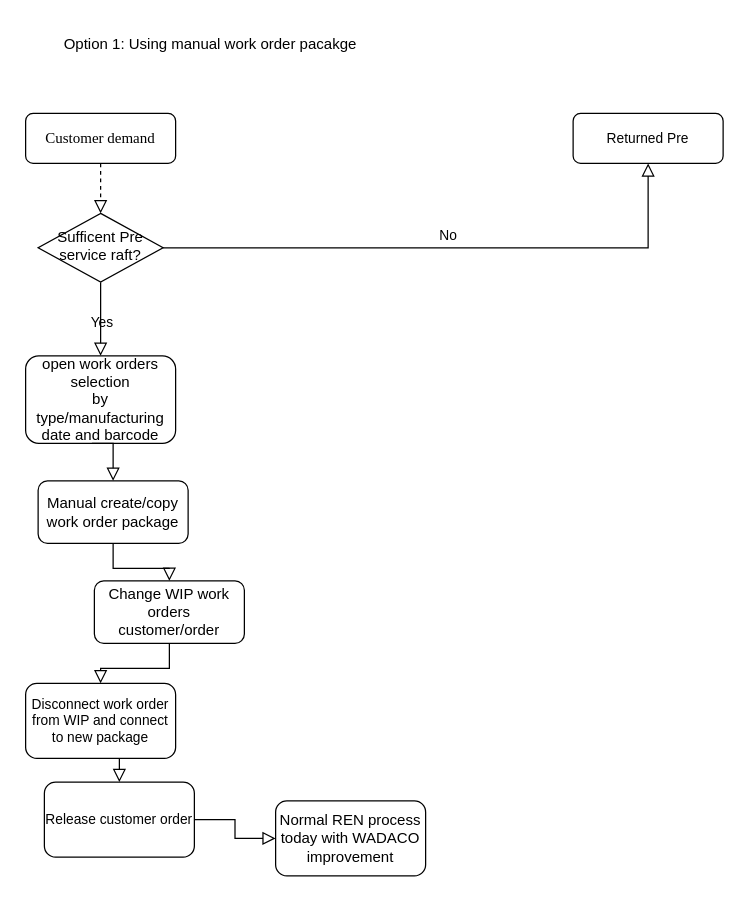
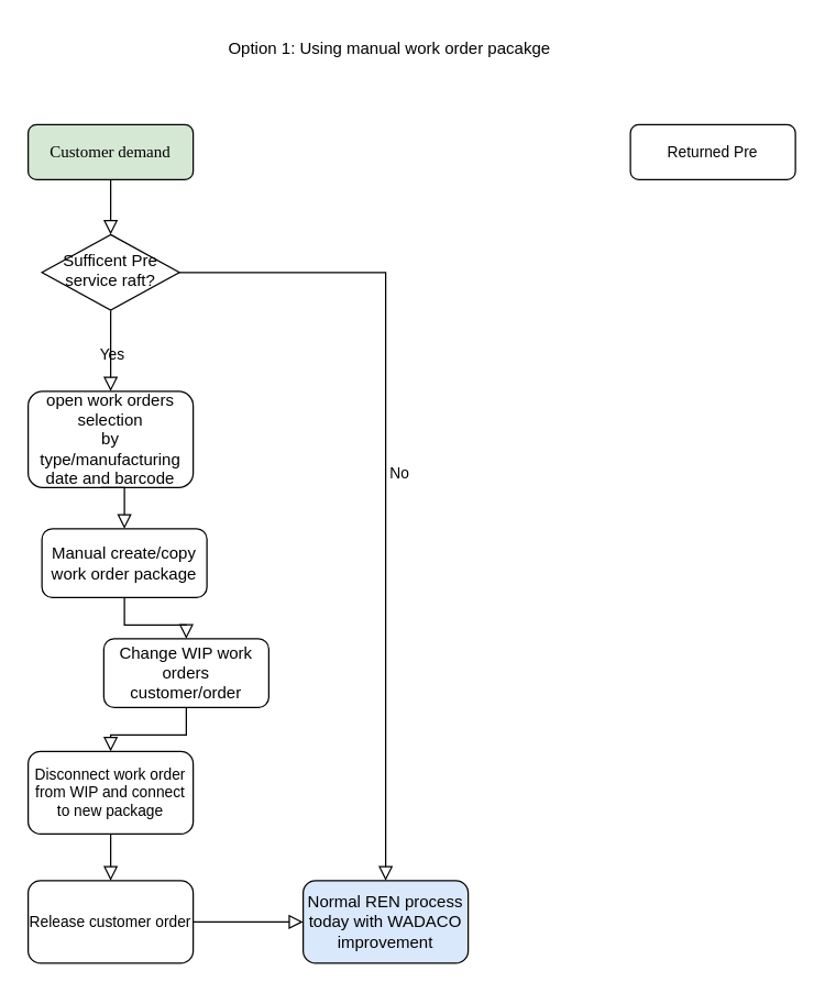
- <mxCell id="8" value="Option 1: Using manual work order pacakge" style="text;strokeColor=none;align=center;fillColor=none;html=1;verticalAlign=middle;whiteSpace=wrap;rounded=0;" vertex="1" parent="1"><mxGeometry x="43" y="20" width="250" height="30" as="geometry" /></mxCell>
+ <mxCell id="8" value="Option 1: Using manual work order pacakge" style="text;strokeColor=none;align=center;fillColor=none;html=1;verticalAlign=middle;whiteSpace=wrap;rounded=0;" vertex="1" parent="1"><mxGeometry x="158" y="20" width="250" height="30" as="geometry" /></mxCell>
- <mxCell id="3" value="&lt;font face=&quot;Verdana&quot;&gt;Customer demand&lt;/font&gt;" style="rounded=1;whiteSpace=wrap;html=1;fontSize=12;glass=0;strokeWidth=1;shadow=0;" parent="1" vertex="1"><mxGeometry x="20" y="90" width="120" height="40" as="geometry" /></mxCell>
+ <mxCell id="3" value="&lt;font face=&quot;Verdana&quot;&gt;Customer demand&lt;/font&gt;" style="rounded=1;whiteSpace=wrap;html=1;fontSize=12;glass=0;strokeWidth=1;shadow=0;fillColor=#d5e8d4;" parent="1" vertex="1"><mxGeometry x="20" y="90" width="120" height="40" as="geometry" /></mxCell>
- <mxCell id="2" value="" style="rounded=0;html=1;jettySize=auto;orthogonalLoop=1;fontSize=11;endArrow=block;endFill=0;endSize=8;strokeWidth=1;shadow=0;labelBackgroundColor=none;edgeStyle=orthogonalEdgeStyle;dashed=1;" parent="1" source="3" target="7" edge="1"><mxGeometry relative="1" as="geometry" /></mxCell>
+ <mxCell id="2" value="" style="rounded=0;html=1;jettySize=auto;orthogonalLoop=1;fontSize=11;endArrow=block;endFill=0;endSize=8;strokeWidth=1;shadow=0;labelBackgroundColor=none;edgeStyle=orthogonalEdgeStyle;" parent="1" source="3" target="7" edge="1"><mxGeometry relative="1" as="geometry" /></mxCell>
- <mxCell id="4" value="No" style="edgeStyle=orthogonalEdgeStyle;rounded=0;html=1;jettySize=auto;orthogonalLoop=1;fontSize=11;endArrow=block;endFill=0;endSize=8;strokeWidth=1;shadow=0;labelBackgroundColor=none;" parent="1" source="7" target="20" edge="1"><mxGeometry y="10" relative="1" as="geometry"><mxPoint as="offset" /><mxPoint x="180" y="210" as="targetPoint" /></mxGeometry></mxCell>
+ <mxCell id="4" value="No" style="edgeStyle=orthogonalEdgeStyle;rounded=0;html=1;jettySize=auto;orthogonalLoop=1;fontSize=11;endArrow=block;endFill=0;endSize=8;strokeWidth=1;shadow=0;labelBackgroundColor=none;entryX=0.5;entryY=0;entryDx=0;entryDy=0;" parent="1" source="7" target="19" edge="1"><mxGeometry y="10" relative="1" as="geometry"><mxPoint as="offset" /><mxPoint x="180" y="210" as="targetPoint" /></mxGeometry></mxCell>
- <mxCell id="18" value="Release customer order" style="rounded=1;whiteSpace=wrap;html=1;fontFamily=Helvetica;fontSize=11;fontColor=default;labelBackgroundColor=none;" vertex="1" parent="1"><mxGeometry x="35" y="625" width="120" height="60" as="geometry" /></mxCell>
+ <mxCell id="18" value="Release customer order" style="rounded=1;whiteSpace=wrap;html=1;fontFamily=Helvetica;fontSize=11;fontColor=default;labelBackgroundColor=none;" vertex="1" parent="1"><mxGeometry x="20" y="640" width="120" height="60" as="geometry" /></mxCell>
- <mxCell id="19" value="&lt;span style=&quot;font-size: 12px;&quot;&gt;Normal REN process today with WADACO improvement&lt;/span&gt;" style="whiteSpace=wrap;html=1;fontSize=11;rounded=1;labelBackgroundColor=none;" vertex="1" parent="1"><mxGeometry x="220" y="640" width="120" height="60" as="geometry" /></mxCell>
+ <mxCell id="19" value="&lt;span style=&quot;font-size: 12px;&quot;&gt;Normal REN process today with WADACO improvement&lt;/span&gt;" style="whiteSpace=wrap;html=1;fontSize=11;rounded=1;labelBackgroundColor=none;fillColor=#dae8fc;" vertex="1" parent="1"><mxGeometry x="220" y="640" width="120" height="60" as="geometry" /></mxCell>
